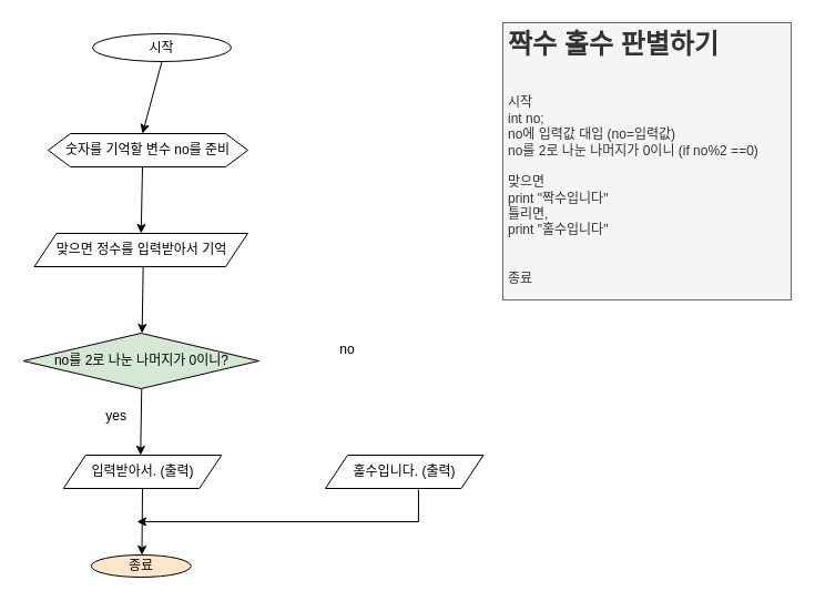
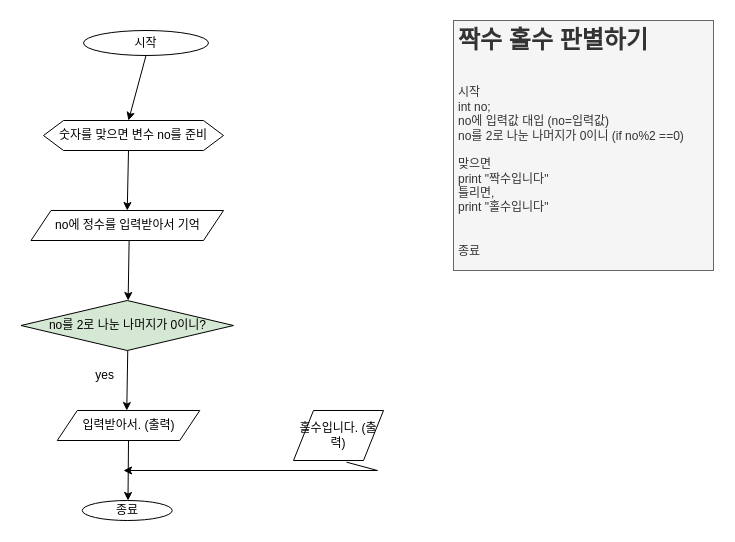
- <mxCell id="5" value="숫자를 기억할 변수 no를 준비" style="shape=hexagon;perimeter=hexagonPerimeter2;whiteSpace=wrap;html=1;fixedSize=1;" vertex="1" parent="1"><mxGeometry x="43" y="120" width="180" height="30" as="geometry" /></mxCell>
+ <mxCell id="5" value="숫자를 맞으면 변수 no를 준비" style="shape=hexagon;perimeter=hexagonPerimeter2;whiteSpace=wrap;html=1;fixedSize=1;" vertex="1" parent="1"><mxGeometry x="43" y="120" width="180" height="30" as="geometry" /></mxCell>
- <mxCell id="6" value="맞으면 정수를 입력받아서 기억" style="shape=parallelogram;perimeter=parallelogramPerimeter;whiteSpace=wrap;html=1;fixedSize=1;" vertex="1" parent="1"><mxGeometry x="30.5" y="210" width="192.5" height="30" as="geometry" /></mxCell>
+ <mxCell id="6" value="no에 정수를 입력받아서 기억" style="shape=parallelogram;perimeter=parallelogramPerimeter;whiteSpace=wrap;html=1;fixedSize=1;" vertex="1" parent="1"><mxGeometry x="30.5" y="210" width="192.5" height="30" as="geometry" /></mxCell>
- <mxCell id="11" value="no" style="text;html=1;strokeColor=none;fillColor=none;align=center;verticalAlign=middle;whiteSpace=wrap;rounded=0;" vertex="1" parent="1"><mxGeometry x="283" y="300" width="60" height="30" as="geometry" /></mxCell>
- <mxCell id="15" value="홀수입니다. (출력)" style="shape=parallelogram;perimeter=parallelogramPerimeter;whiteSpace=wrap;html=1;fixedSize=1;" vertex="1" parent="1"><mxGeometry x="293" y="410" width="142.5" height="30" as="geometry" /></mxCell>
+ <mxCell id="15" value="홀수입니다. (출력)" style="shape=parallelogram;perimeter=parallelogramPerimeter;whiteSpace=wrap;html=1;fixedSize=1;" vertex="1" parent="1"><mxGeometry x="293" y="410" width="90" height="50" as="geometry" /></mxCell>
- <mxCell id="4" value="종료" style="ellipse;whiteSpace=wrap;html=1;fillColor=#ffe6cc;" vertex="1" parent="1"><mxGeometry x="81.75" y="500" width="90" height="20" as="geometry" /></mxCell>
+ <mxCell id="4" value="종료" style="ellipse;whiteSpace=wrap;html=1;" vertex="1" parent="1"><mxGeometry x="81.75" y="500" width="90" height="20" as="geometry" /></mxCell>
